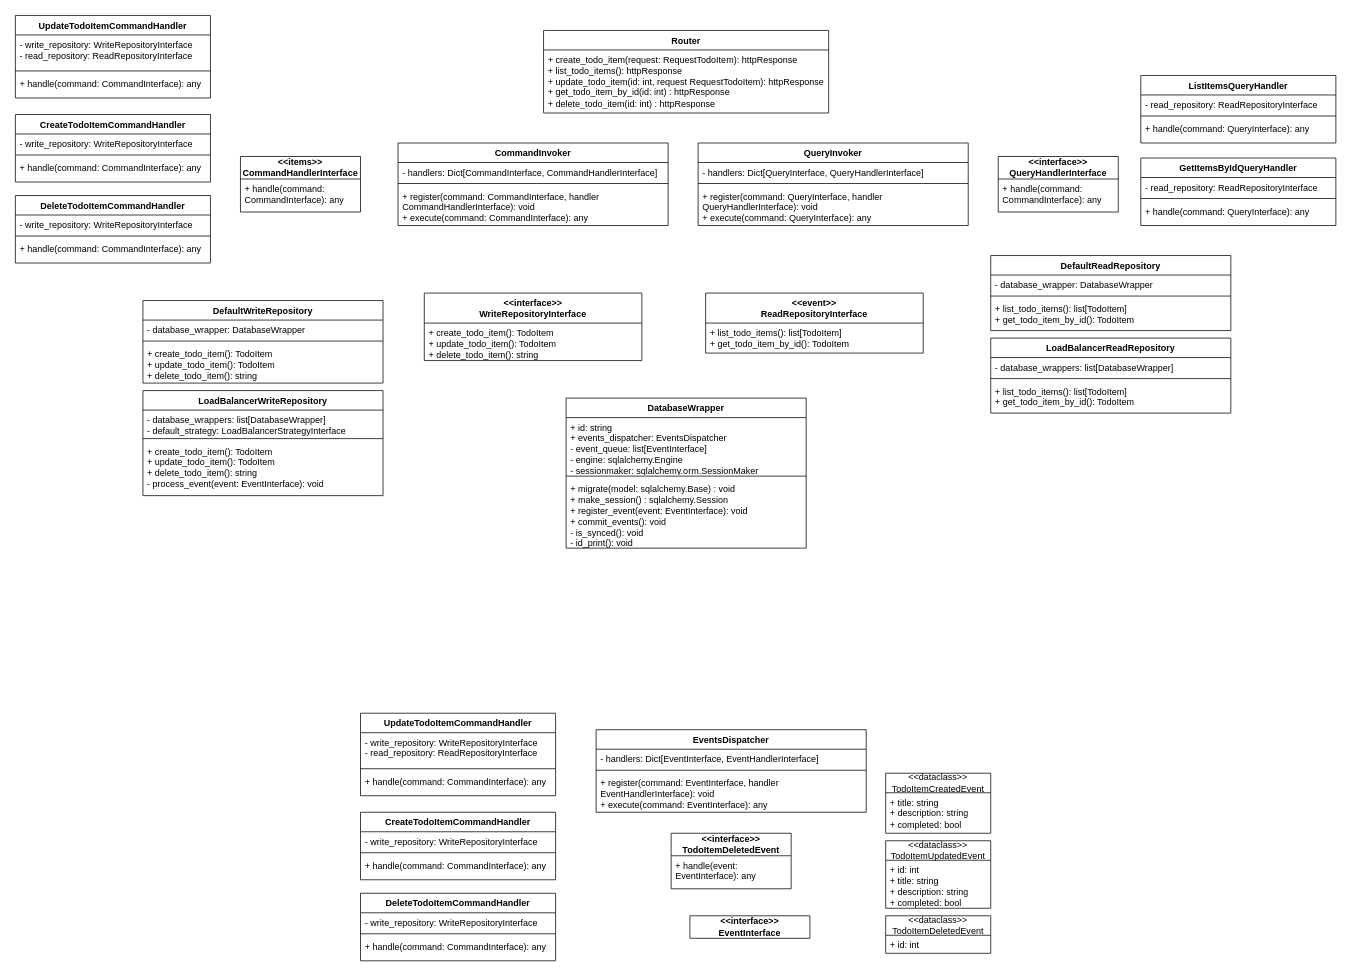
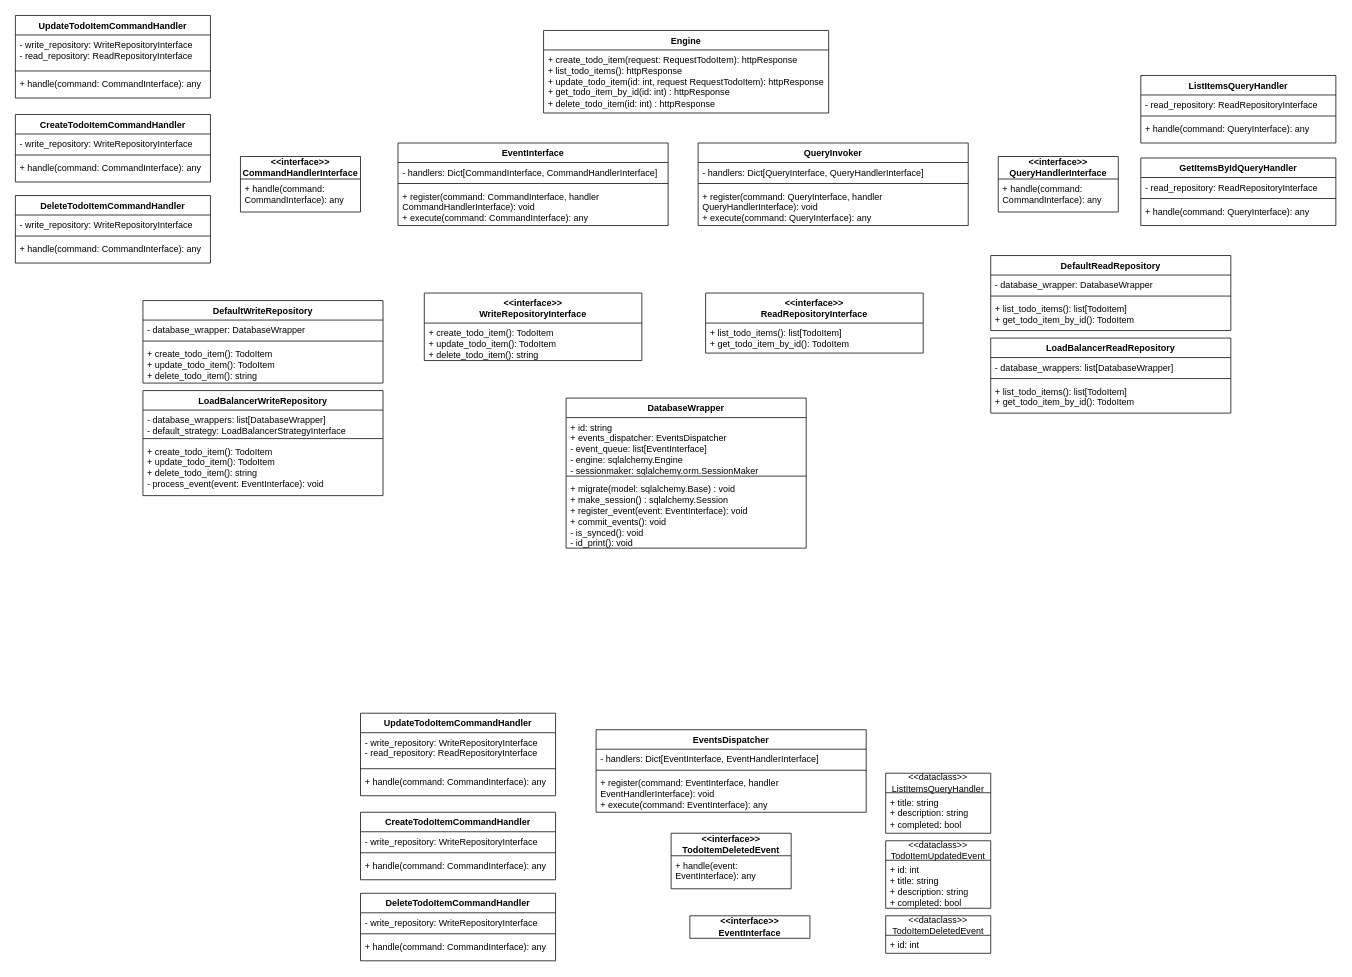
- <mxCell id="2" value="Router" style="swimlane;fontStyle=1;align=center;verticalAlign=top;childLayout=stackLayout;horizontal=1;startSize=26;horizontalStack=0;resizeParent=1;resizeParentMax=0;resizeLast=0;collapsible=1;marginBottom=0;whiteSpace=wrap;html=1;" vertex="1" parent="1"><mxGeometry x="724" y="40" width="380" height="110" as="geometry" /></mxCell>
+ <mxCell id="2" value="Engine" style="swimlane;fontStyle=1;align=center;verticalAlign=top;childLayout=stackLayout;horizontal=1;startSize=26;horizontalStack=0;resizeParent=1;resizeParentMax=0;resizeLast=0;collapsible=1;marginBottom=0;whiteSpace=wrap;html=1;" vertex="1" parent="1"><mxGeometry x="724" y="40" width="380" height="110" as="geometry" /></mxCell>
- <mxCell id="4" value="CommandInvoker" style="swimlane;fontStyle=1;align=center;verticalAlign=top;childLayout=stackLayout;horizontal=1;startSize=26;horizontalStack=0;resizeParent=1;resizeParentMax=0;resizeLast=0;collapsible=1;marginBottom=0;whiteSpace=wrap;html=1;" vertex="1" parent="1"><mxGeometry x="530" y="190" width="360" height="110" as="geometry" /></mxCell>
+ <mxCell id="4" value="EventInterface" style="swimlane;fontStyle=1;align=center;verticalAlign=top;childLayout=stackLayout;horizontal=1;startSize=26;horizontalStack=0;resizeParent=1;resizeParentMax=0;resizeLast=0;collapsible=1;marginBottom=0;whiteSpace=wrap;html=1;" vertex="1" parent="1"><mxGeometry x="530" y="190" width="360" height="110" as="geometry" /></mxCell>
- <mxCell id="8" value="&lt;b&gt;&amp;lt;&amp;lt;items&amp;gt;&amp;gt;&lt;br&gt;CommandHandlerInterface&lt;/b&gt;" style="swimlane;fontStyle=0;childLayout=stackLayout;horizontal=1;startSize=30;fillColor=none;horizontalStack=0;resizeParent=1;resizeParentMax=0;resizeLast=0;collapsible=1;marginBottom=0;whiteSpace=wrap;html=1;" vertex="1" parent="1"><mxGeometry x="320" y="208" width="160" height="74" as="geometry" /></mxCell>
+ <mxCell id="8" value="&lt;b&gt;&amp;lt;&amp;lt;interface&amp;gt;&amp;gt;&lt;br&gt;CommandHandlerInterface&lt;/b&gt;" style="swimlane;fontStyle=0;childLayout=stackLayout;horizontal=1;startSize=30;fillColor=none;horizontalStack=0;resizeParent=1;resizeParentMax=0;resizeLast=0;collapsible=1;marginBottom=0;whiteSpace=wrap;html=1;" vertex="1" parent="1"><mxGeometry x="320" y="208" width="160" height="74" as="geometry" /></mxCell>
- <mxCell id="36" value="&amp;lt;&amp;lt;event&amp;gt;&amp;gt;&lt;br&gt;ReadRepositoryInterface" style="swimlane;fontStyle=1;align=center;verticalAlign=top;childLayout=stackLayout;horizontal=1;startSize=40;horizontalStack=0;resizeParent=1;resizeParentMax=0;resizeLast=0;collapsible=1;marginBottom=0;whiteSpace=wrap;html=1;" vertex="1" parent="1"><mxGeometry x="940" y="390" width="290" height="80" as="geometry" /></mxCell>
+ <mxCell id="36" value="&amp;lt;&amp;lt;interface&amp;gt;&amp;gt;&lt;br&gt;ReadRepositoryInterface" style="swimlane;fontStyle=1;align=center;verticalAlign=top;childLayout=stackLayout;horizontal=1;startSize=40;horizontalStack=0;resizeParent=1;resizeParentMax=0;resizeLast=0;collapsible=1;marginBottom=0;whiteSpace=wrap;html=1;" vertex="1" parent="1"><mxGeometry x="940" y="390" width="290" height="80" as="geometry" /></mxCell>
- <mxCell id="63" value="&amp;lt;&amp;lt;dataclass&amp;gt;&amp;gt;&lt;br&gt;TodoItemCreatedEvent" style="swimlane;fontStyle=0;childLayout=stackLayout;horizontal=1;startSize=26;fillColor=none;horizontalStack=0;resizeParent=1;resizeParentMax=0;resizeLast=0;collapsible=1;marginBottom=0;whiteSpace=wrap;html=1;" vertex="1" parent="1"><mxGeometry x="1180" y="1030" width="140" height="80" as="geometry" /></mxCell>
+ <mxCell id="63" value="&amp;lt;&amp;lt;dataclass&amp;gt;&amp;gt;&lt;br&gt;ListItemsQueryHandler" style="swimlane;fontStyle=0;childLayout=stackLayout;horizontal=1;startSize=26;fillColor=none;horizontalStack=0;resizeParent=1;resizeParentMax=0;resizeLast=0;collapsible=1;marginBottom=0;whiteSpace=wrap;html=1;" vertex="1" parent="1"><mxGeometry x="1180" y="1030" width="140" height="80" as="geometry" /></mxCell>
